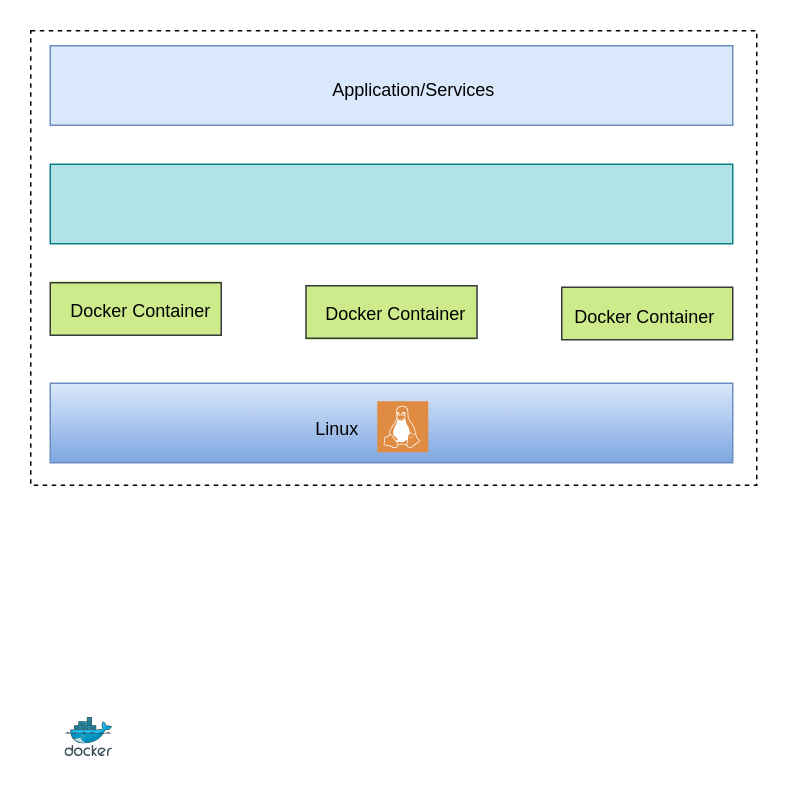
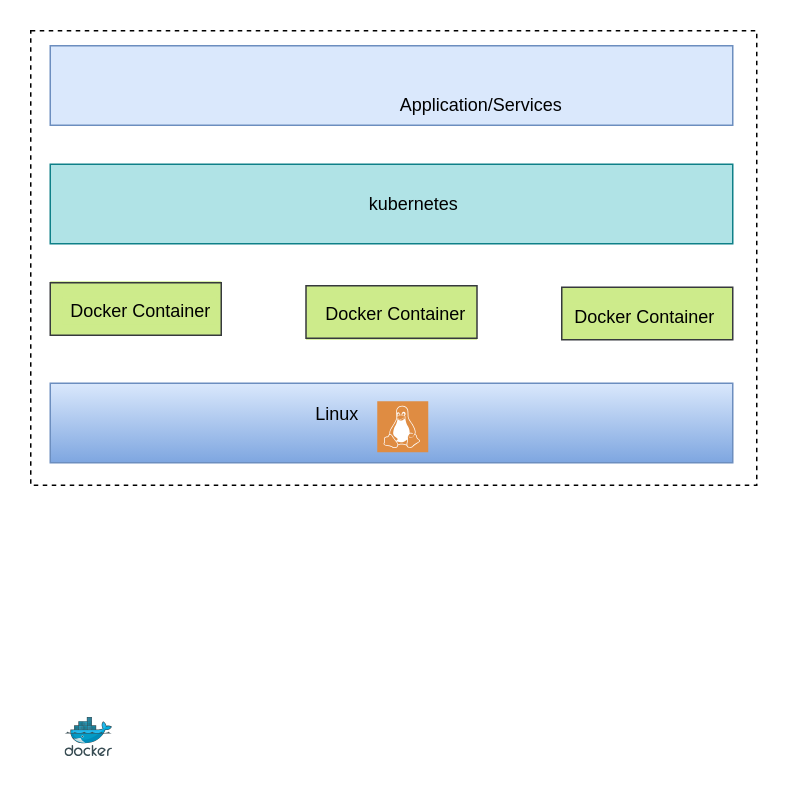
- <mxCell id="7" value="Application/Services" style="text;html=1;align=center;verticalAlign=middle;resizable=0;points=[];autosize=1;strokeColor=none;fillColor=none;" vertex="1" parent="1"><mxGeometry x="215.5" y="51" width="118" height="18" as="geometry" /></mxCell>
+ <mxCell id="7" value="Application/Services" style="text;html=1;align=center;verticalAlign=middle;resizable=0;points=[];autosize=1;strokeColor=none;fillColor=none;" vertex="1" parent="1"><mxGeometry x="260.5" y="61" width="118" height="18" as="geometry" /></mxCell>
+ <mxCell id="6" value="kubernetes" style="text;html=1;align=center;verticalAlign=middle;resizable=0;points=[];autosize=1;strokeColor=none;fillColor=none;" vertex="1" parent="1"><mxGeometry x="240" y="126.5" width="69" height="18" as="geometry" /></mxCell>
- <mxCell id="10" value="Linux" style="text;html=1;align=center;verticalAlign=middle;resizable=0;points=[];autosize=1;strokeColor=none;fillColor=none;" vertex="1" parent="1"><mxGeometry x="204" y="277" width="39" height="18" as="geometry" /></mxCell>
+ <mxCell id="10" value="Linux" style="text;html=1;align=center;verticalAlign=middle;resizable=0;points=[];autosize=1;strokeColor=none;fillColor=none;" vertex="1" parent="1"><mxGeometry x="204" y="267" width="39" height="18" as="geometry" /></mxCell>
